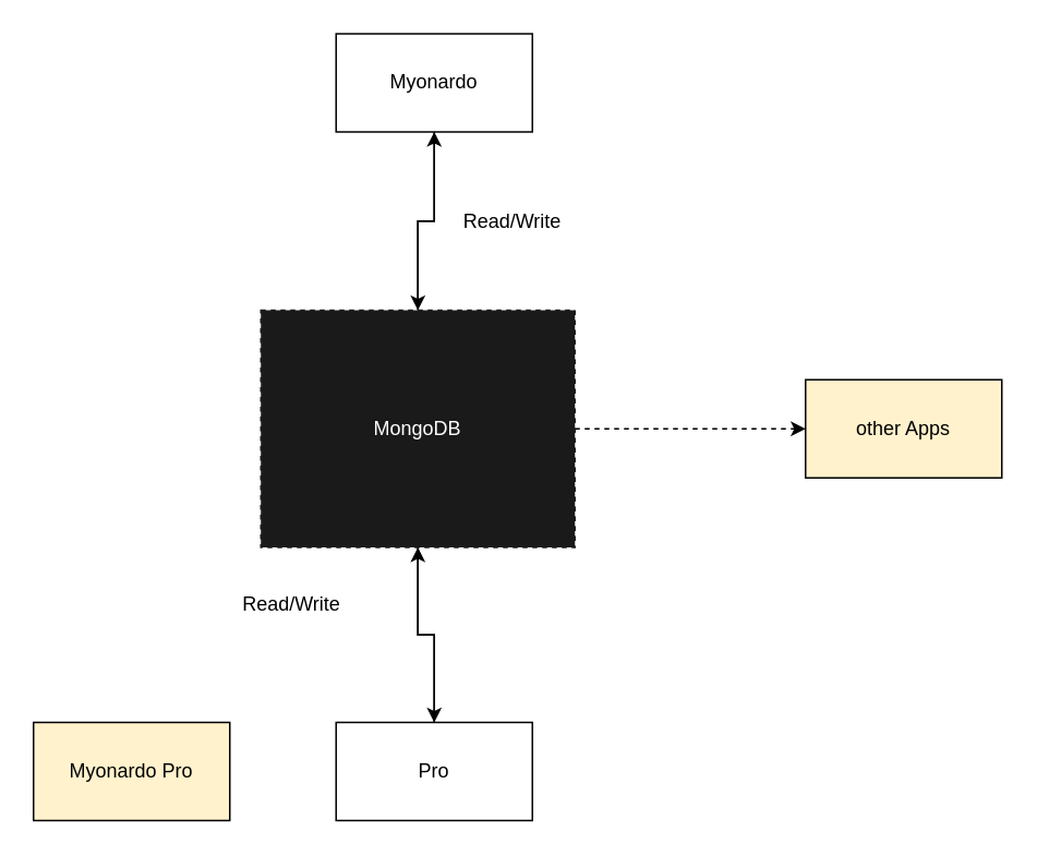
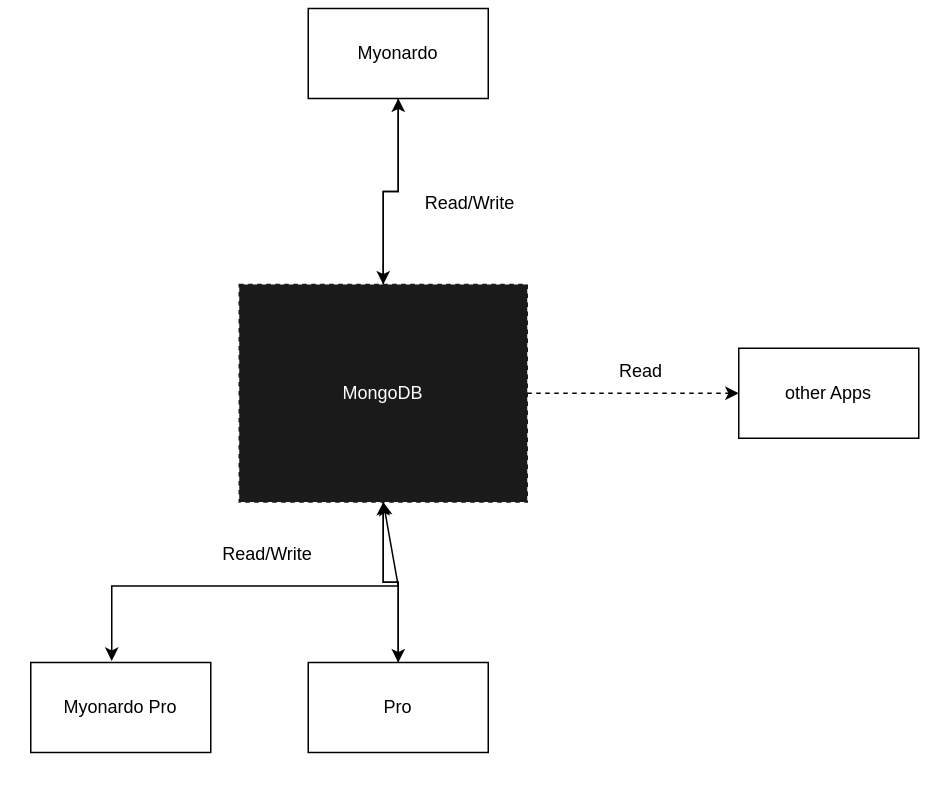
- <mxCell id="9" value="Myonardo" style="rounded=0;whiteSpace=wrap;html=1;" parent="1" vertex="1"><mxGeometry x="205" y="20" width="120" height="60" as="geometry" /></mxCell>
+ <mxCell id="9" value="Myonardo" style="rounded=0;whiteSpace=wrap;html=1;" parent="1" vertex="1"><mxGeometry x="205" y="5" width="120" height="60" as="geometry" /></mxCell>
+ <mxCell id="13" value="Read" style="text;html=1;strokeColor=none;fillColor=none;align=center;verticalAlign=middle;whiteSpace=wrap;rounded=0;dashed=1;" parent="1" vertex="1"><mxGeometry x="397" y="231.5" width="60" height="30" as="geometry" /></mxCell>
- <mxCell id="12" value="other Apps" style="rounded=0;whiteSpace=wrap;html=1;fillColor=#fff2cc;" parent="1" vertex="1"><mxGeometry x="492" y="231.5" width="120" height="60" as="geometry" /></mxCell>
+ <mxCell id="12" value="other Apps" style="rounded=0;whiteSpace=wrap;html=1;" parent="1" vertex="1"><mxGeometry x="492" y="231.5" width="120" height="60" as="geometry" /></mxCell>
+ <mxCell id="15" value="" style="endArrow=classic;startArrow=classic;html=1;rounded=0;fontColor=#000000;exitX=0.45;exitY=-0.017;exitDx=0;exitDy=0;exitPerimeter=0;entryX=0.5;entryY=1;entryDx=0;entryDy=0;" parent="1" source="14" target="5" edge="1"><mxGeometry width="50" height="50" relative="1" as="geometry"><mxPoint x="158" y="309" as="sourcePoint" /><mxPoint x="208" y="259" as="targetPoint" /><Array as="points"><mxPoint x="74" y="390" /><mxPoint x="265" y="390" /></Array></mxGeometry></mxCell>
- <mxCell id="14" value="Myonardo Pro" style="rounded=0;whiteSpace=wrap;html=1;fillColor=#fff2cc;" parent="1" vertex="1"><mxGeometry x="20" y="441" width="120" height="60" as="geometry" /></mxCell>
+ <mxCell id="14" value="Myonardo Pro" style="rounded=0;whiteSpace=wrap;html=1;" parent="1" vertex="1"><mxGeometry x="20" y="441" width="120" height="60" as="geometry" /></mxCell>
